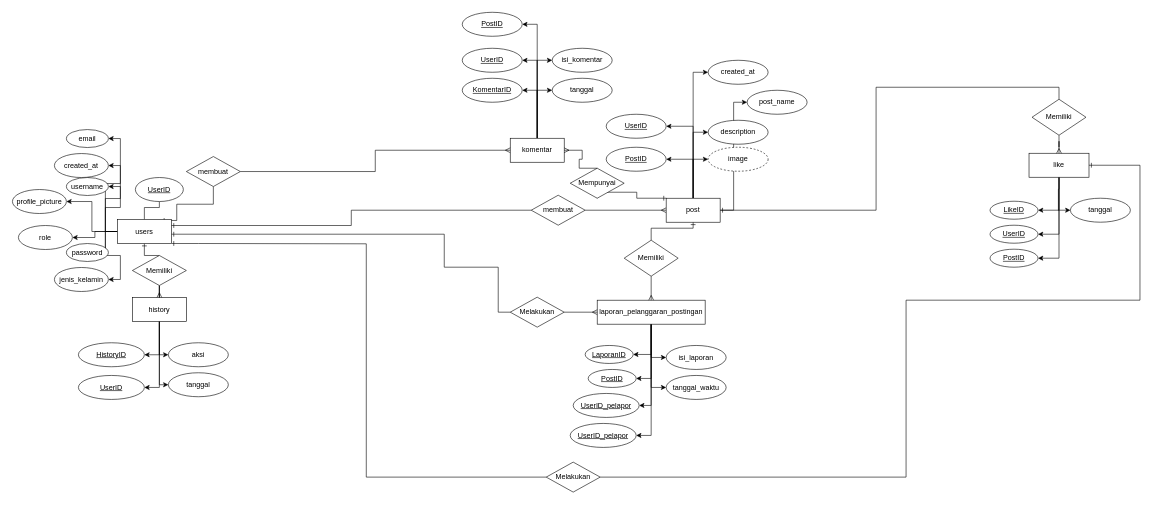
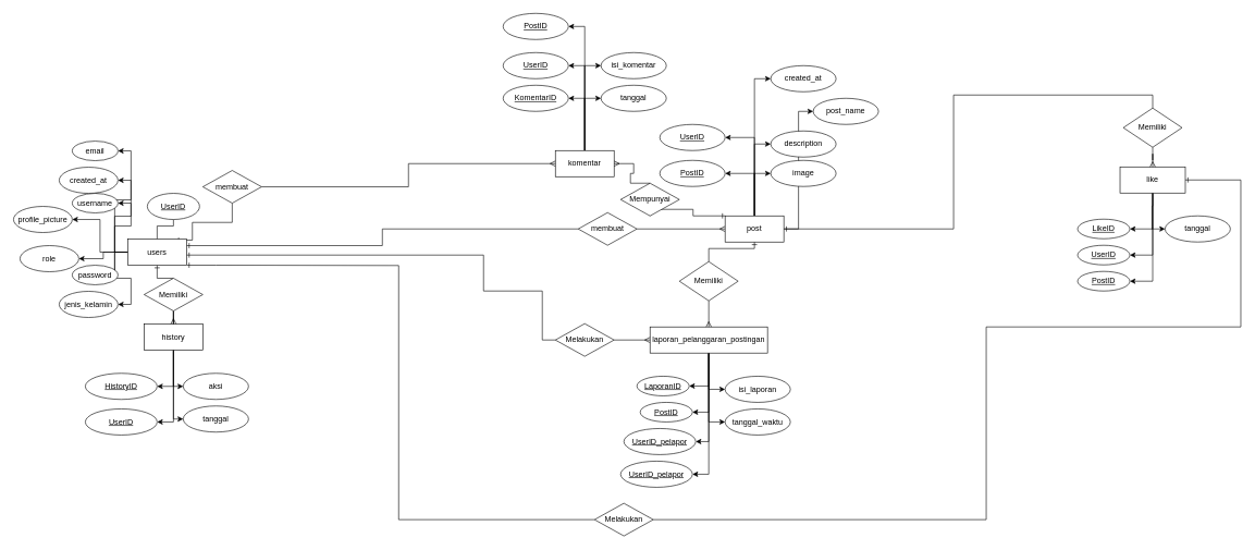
- <mxCell id="38" value="image" style="ellipse;whiteSpace=wrap;html=1;align=center;dashed=1;" parent="1" vertex="1"><mxGeometry x="1180" y="245" width="100" height="40" as="geometry" /></mxCell>
+ <mxCell id="38" value="image" style="ellipse;whiteSpace=wrap;html=1;align=center;" parent="1" vertex="1"><mxGeometry x="1180" y="245" width="100" height="40" as="geometry" /></mxCell>
